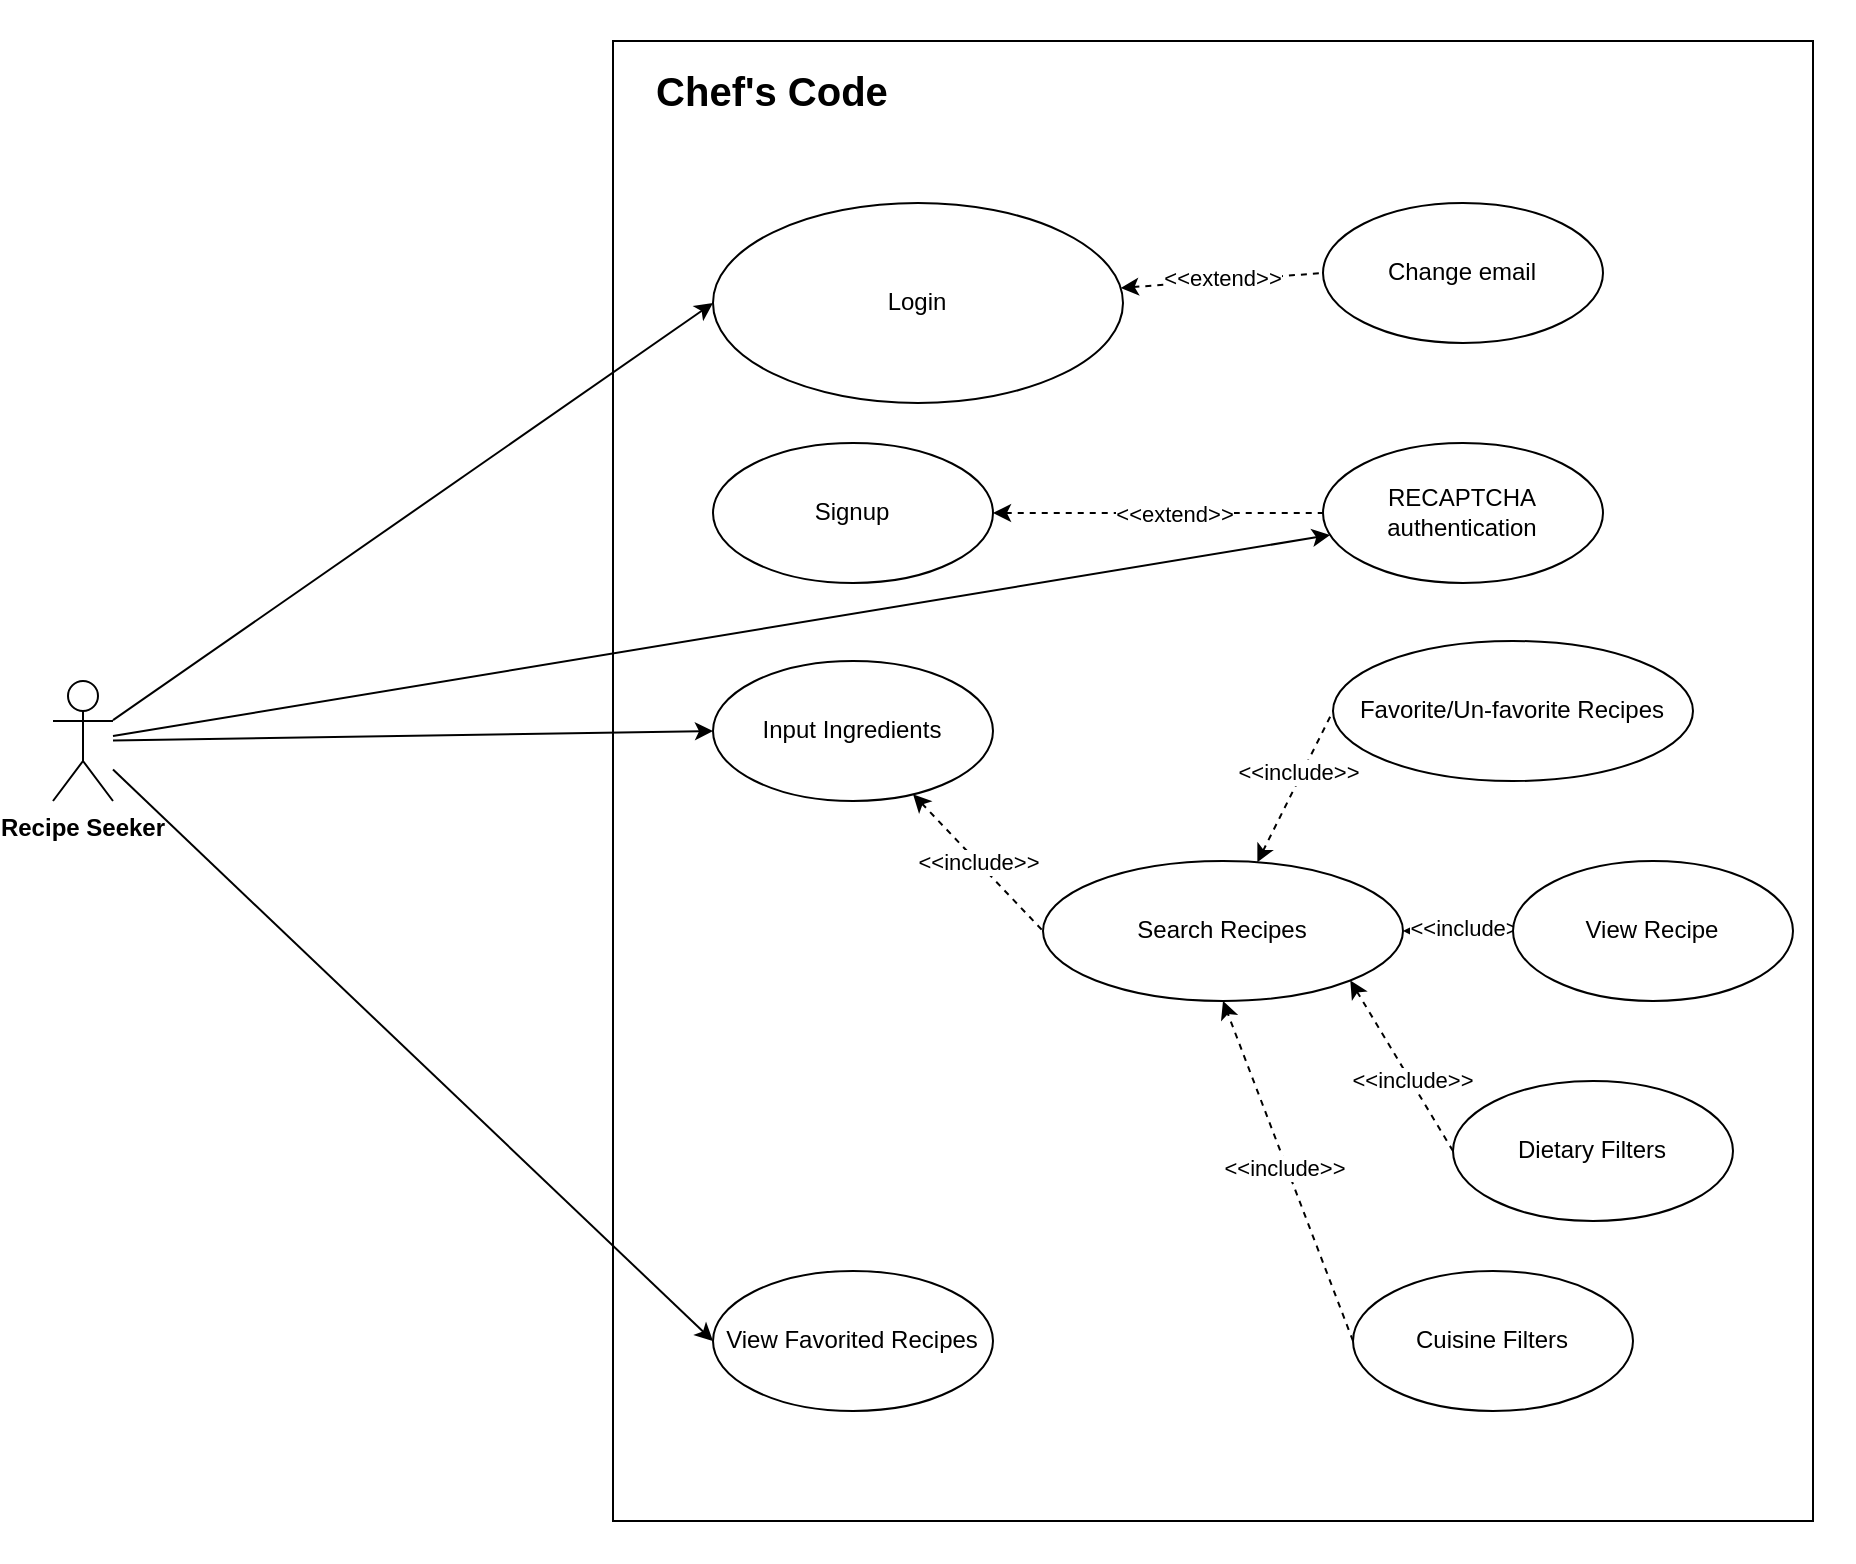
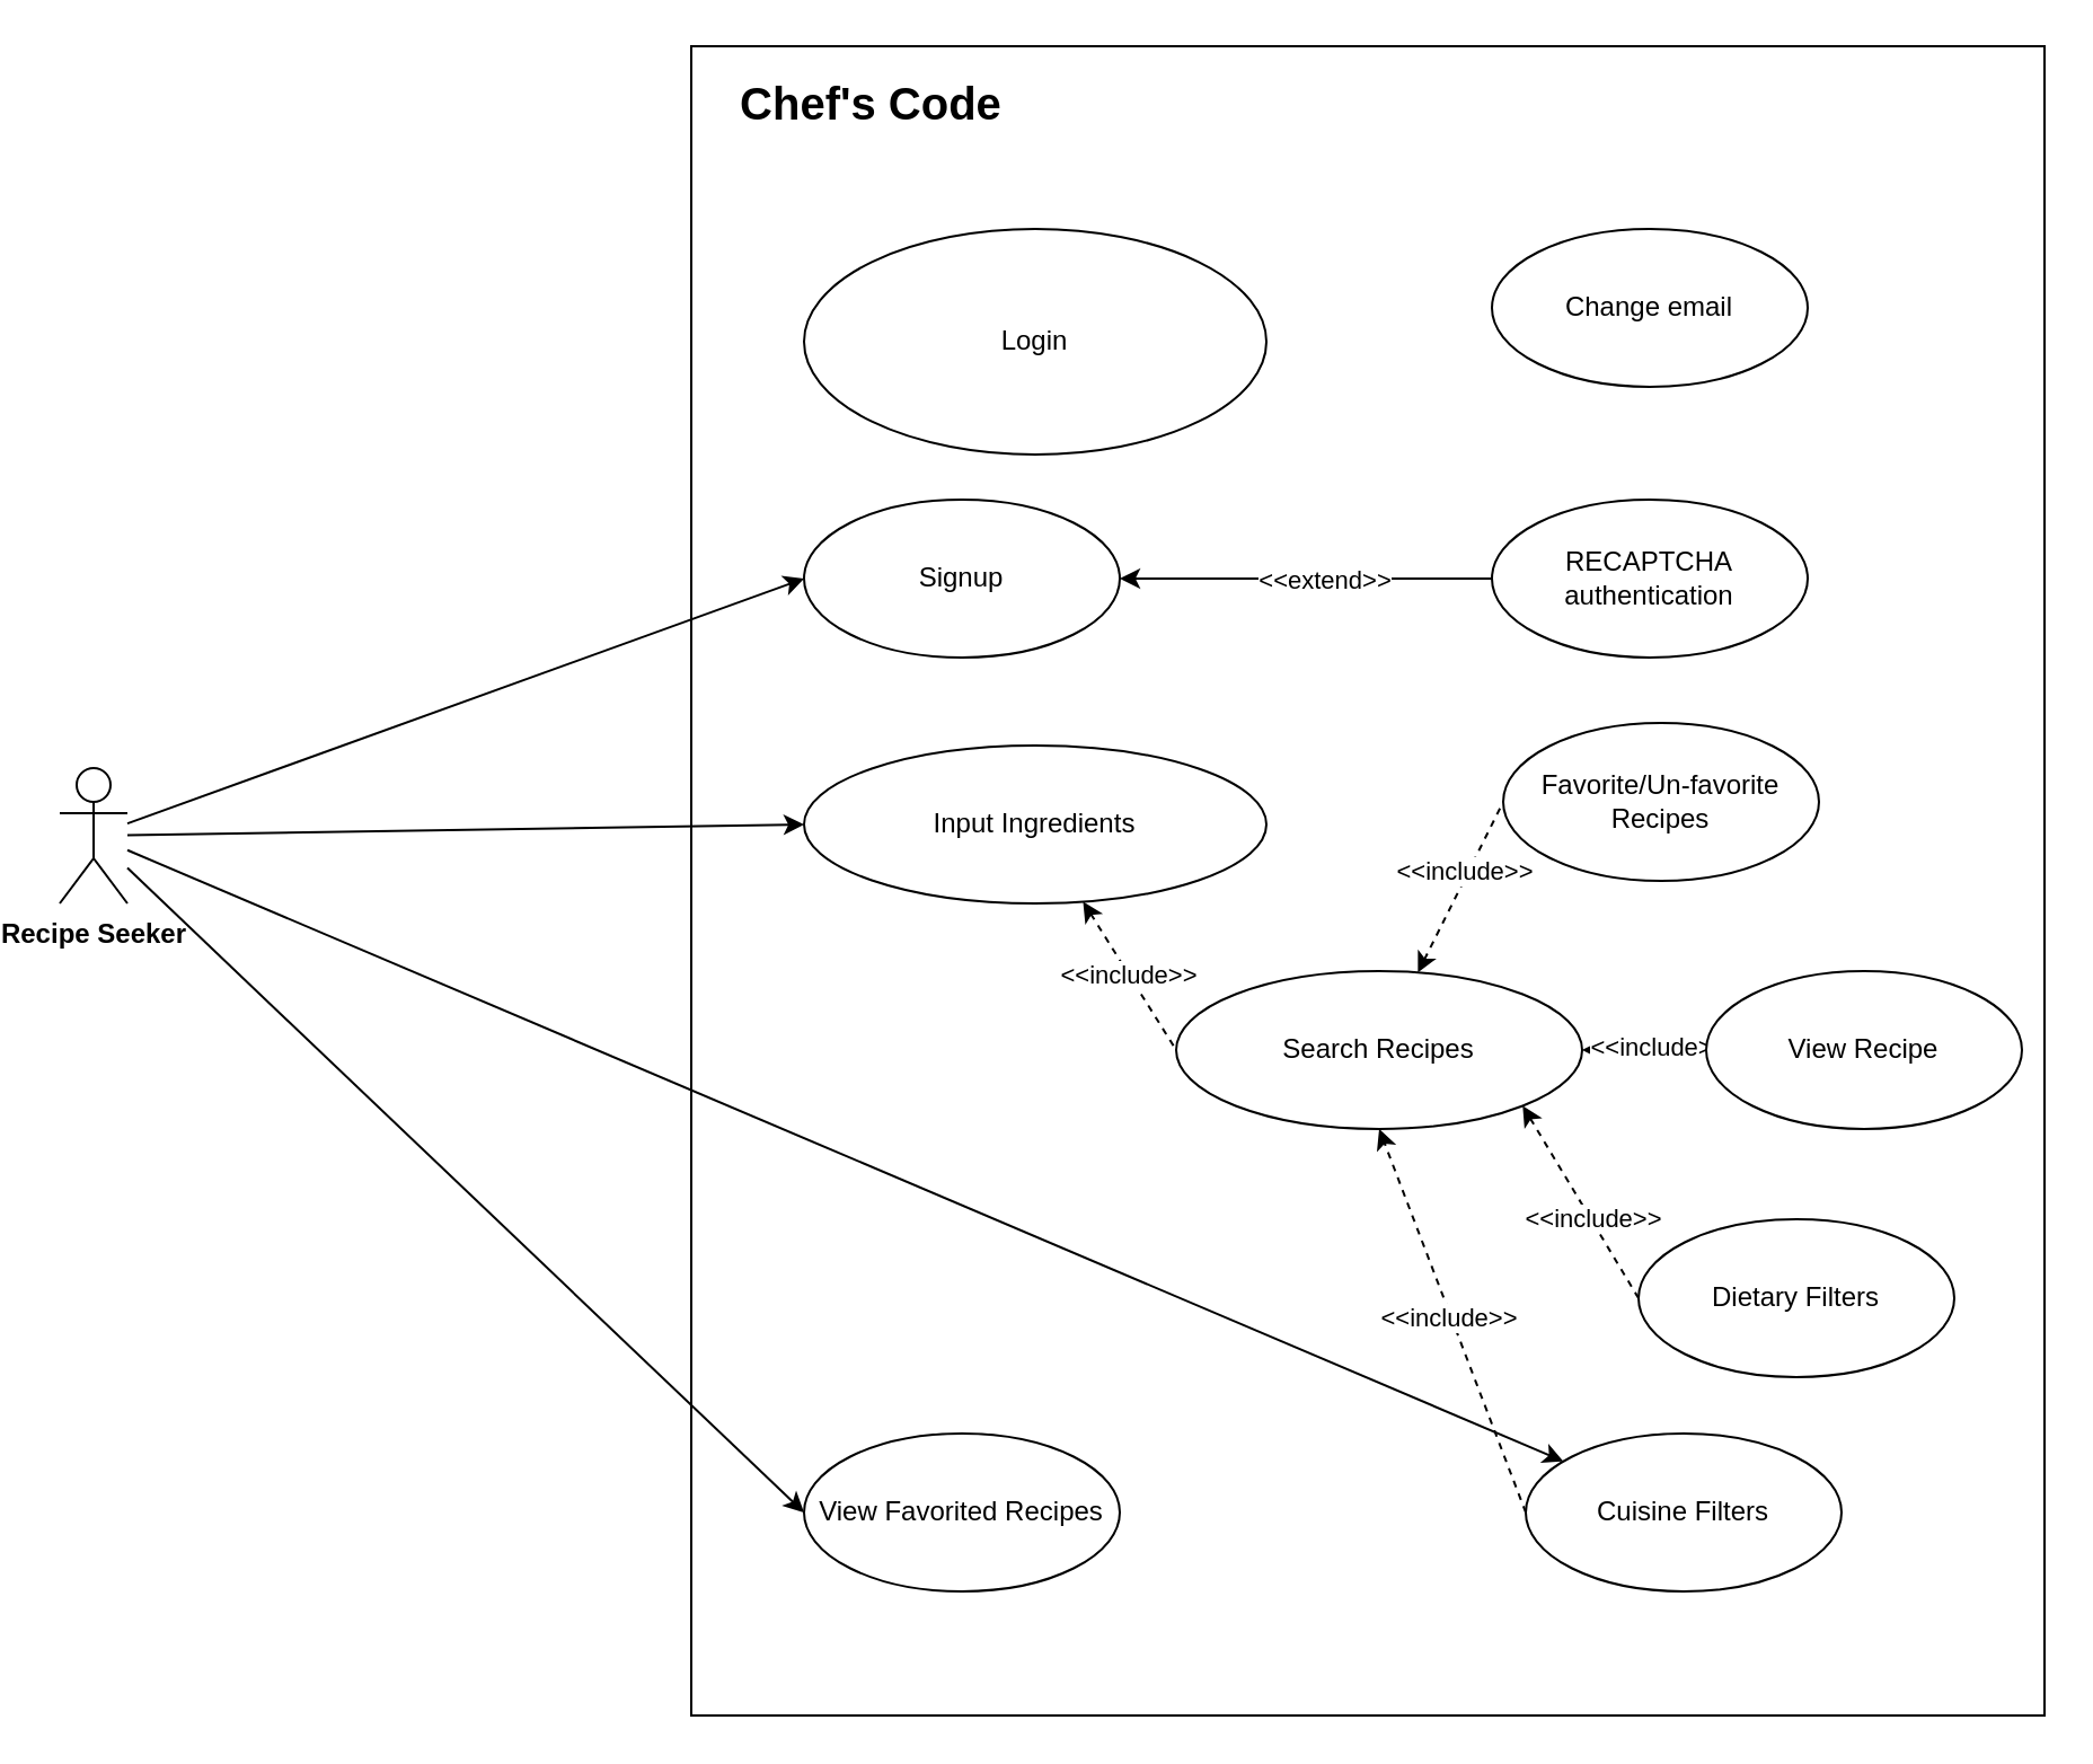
- <mxCell id="8" style="rounded=0;orthogonalLoop=1;jettySize=auto;html=1;entryX=0;entryY=0.5;entryDx=0;entryDy=0;dashed=1;endArrow=none;startFill=1;startArrow=classic;" parent="1" source="10" target="23" edge="1"><mxGeometry relative="1" as="geometry" /></mxCell>
- <mxCell id="9" value="&amp;lt;&amp;lt;extend&amp;gt;&amp;gt;" style="edgeLabel;html=1;align=center;verticalAlign=middle;resizable=0;points=[];" parent="8" vertex="1" connectable="0"><mxGeometry x="0.22" y="-1" relative="1" as="geometry"><mxPoint x="-11" y="-1" as="offset" /></mxGeometry></mxCell>
- <mxCell id="28" style="rounded=0;orthogonalLoop=1;jettySize=auto;html=1;entryX=0;entryY=0.5;entryDx=0;entryDy=0;dashed=1;endArrow=none;startFill=1;startArrow=classic;exitX=1;exitY=0.5;exitDx=0;exitDy=0;" edge="1" target="30" parent="1" source="11"><mxGeometry relative="1" as="geometry"><mxPoint x="505" y="256" as="sourcePoint" /></mxGeometry></mxCell>
+ <mxCell id="28" style="rounded=0;orthogonalLoop=1;jettySize=auto;html=1;entryX=0;entryY=0.5;entryDx=0;entryDy=0;dashed=0;endArrow=none;startFill=1;startArrow=classic;exitX=1;exitY=0.5;exitDx=0;exitDy=0;" edge="1" target="30" parent="1" source="11"><mxGeometry relative="1" as="geometry"><mxPoint x="505" y="256" as="sourcePoint" /></mxGeometry></mxCell>
- <mxCell id="3" style="rounded=0;orthogonalLoop=1;jettySize=auto;html=1;entryX=0;entryY=0.5;entryDx=0;entryDy=0;strokeColor=default;" parent="1" source="7" target="10" edge="1"><mxGeometry relative="1" as="geometry" /></mxCell>
+ <mxCell id="3" style="rounded=0;orthogonalLoop=1;jettySize=auto;html=1;strokeColor=default;" parent="1" source="7" target="33" edge="1"><mxGeometry relative="1" as="geometry" /></mxCell>
- <mxCell id="4" style="rounded=0;orthogonalLoop=1;jettySize=auto;html=1;" parent="1" source="7" target="30" edge="1"><mxGeometry relative="1" as="geometry" /></mxCell>
+ <mxCell id="4" style="rounded=0;orthogonalLoop=1;jettySize=auto;html=1;entryX=0;entryY=0.5;entryDx=0;entryDy=0;" parent="1" source="7" target="11" edge="1"><mxGeometry relative="1" as="geometry" /></mxCell>
- <mxCell id="20" value="Favorite/Un-favorite Recipes" style="ellipse;whiteSpace=wrap;html=1;" parent="1" vertex="1"><mxGeometry x="660" y="320" width="180" height="70" as="geometry" /></mxCell>
+ <mxCell id="20" value="Favorite/Un-favorite Recipes" style="ellipse;whiteSpace=wrap;html=1;" parent="1" vertex="1"><mxGeometry x="660" y="320" width="140" height="70" as="geometry" /></mxCell>
- <mxCell id="26" value="Input Ingredients" style="ellipse;whiteSpace=wrap;html=1;" parent="1" vertex="1"><mxGeometry x="350" y="330" width="140" height="70" as="geometry" /></mxCell>
+ <mxCell id="26" value="Input Ingredients" style="ellipse;whiteSpace=wrap;html=1;" parent="1" vertex="1"><mxGeometry x="350" y="330" width="205" height="70" as="geometry" /></mxCell>
